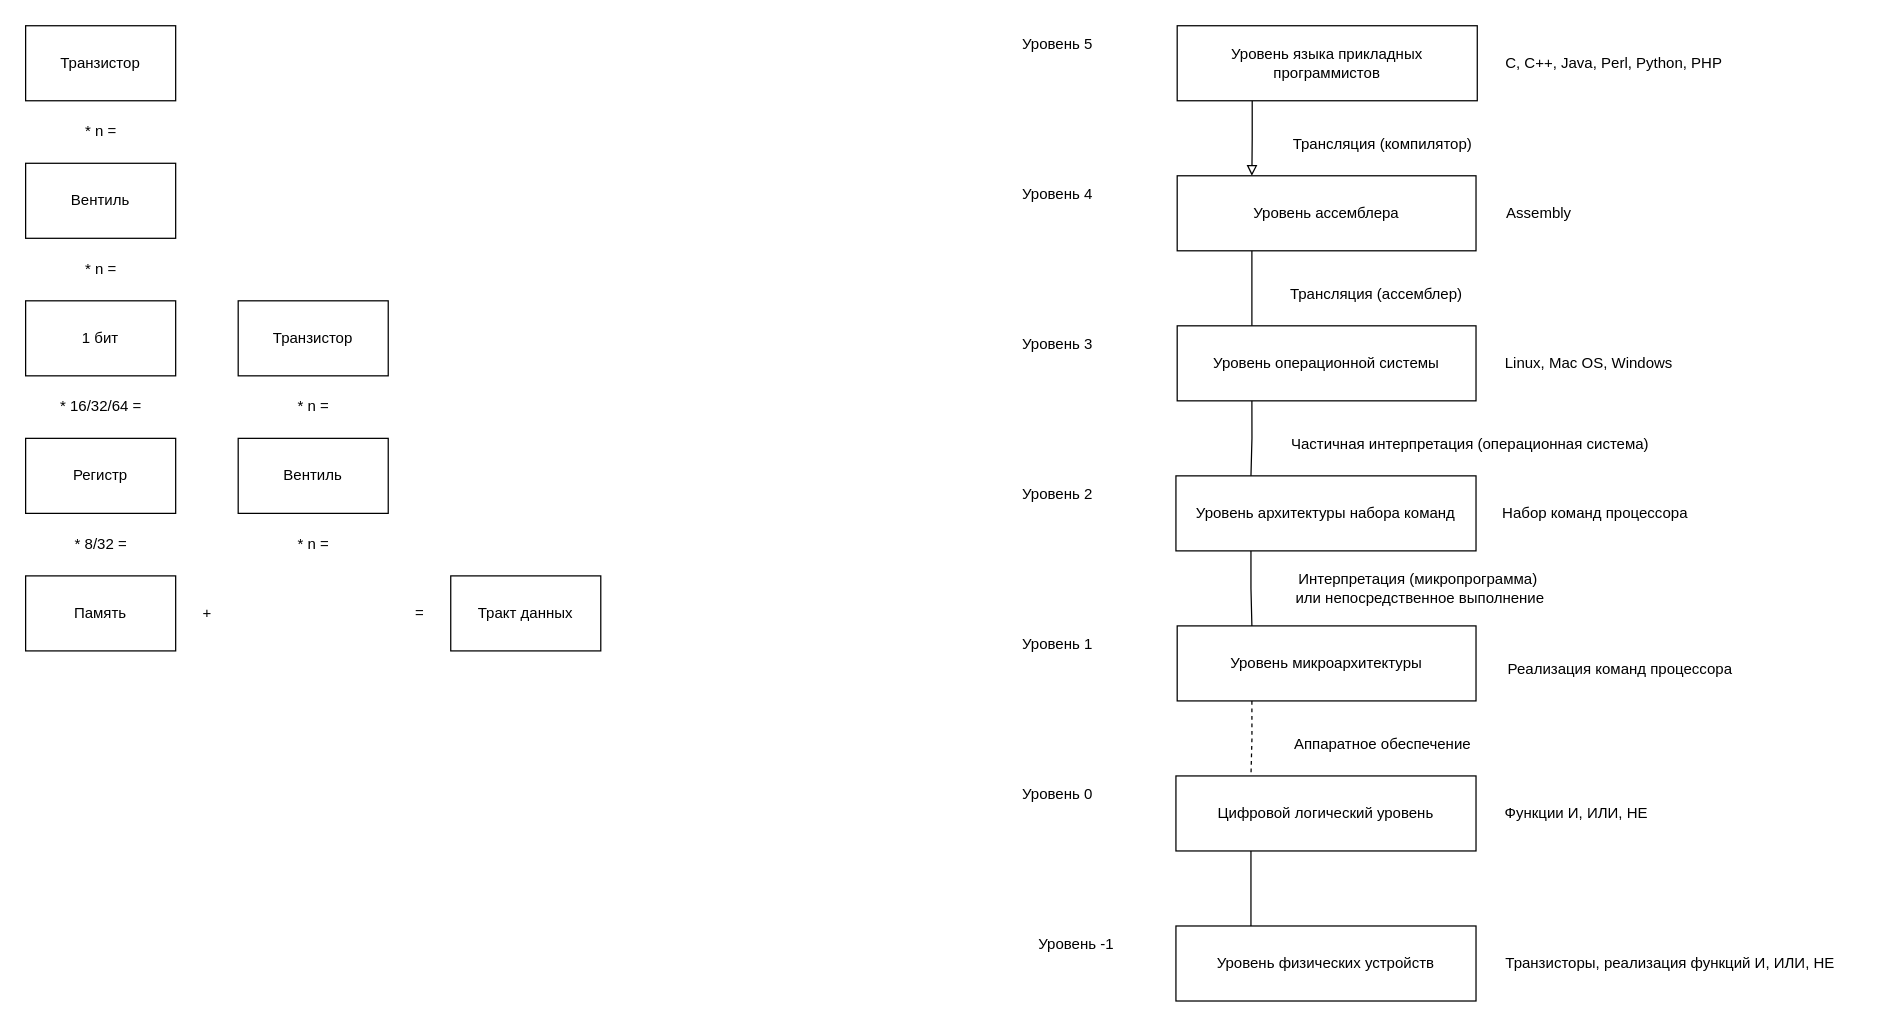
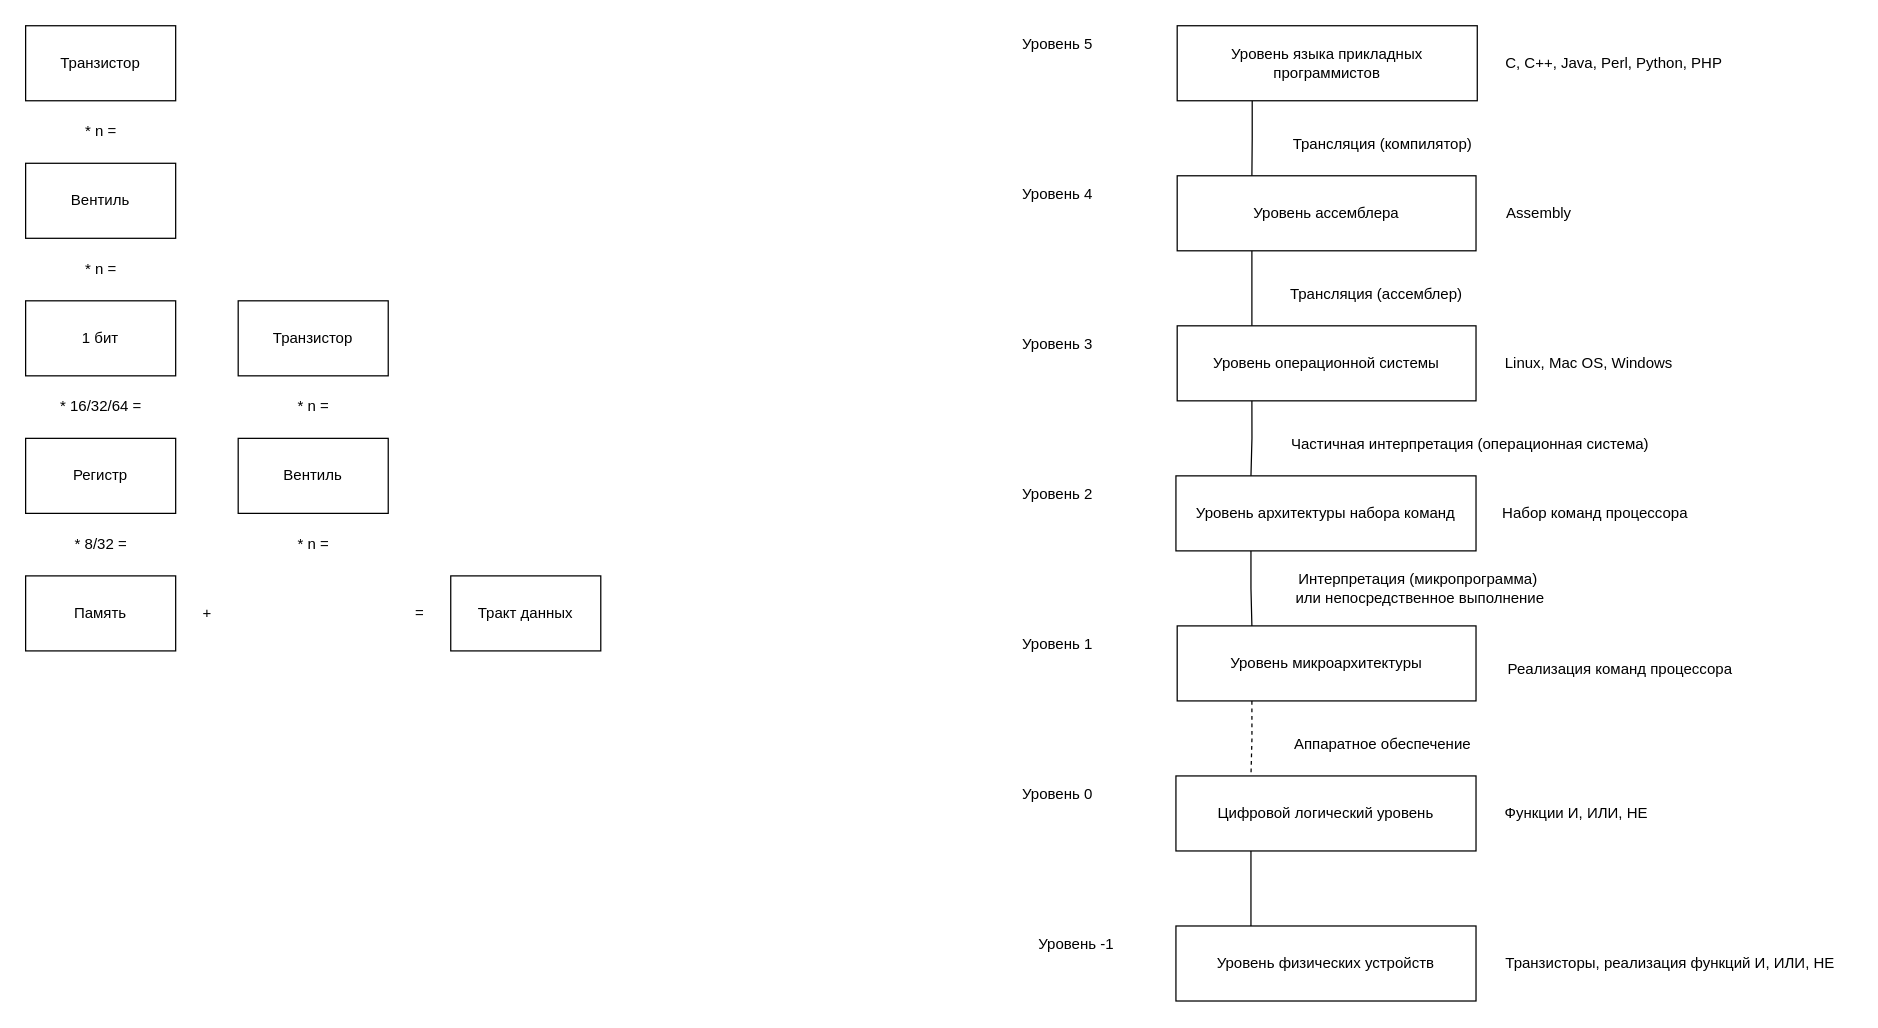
- <mxCell id="18" style="edgeStyle=orthogonalEdgeStyle;rounded=0;orthogonalLoop=1;jettySize=auto;html=1;exitX=0.25;exitY=1;exitDx=0;exitDy=0;entryX=0.25;entryY=0;entryDx=0;entryDy=0;endArrow=block;endFill=0;" edge="1" parent="1" source="19" target="21"><mxGeometry relative="1" as="geometry" /></mxCell>
+ <mxCell id="18" style="edgeStyle=orthogonalEdgeStyle;rounded=0;orthogonalLoop=1;jettySize=auto;html=1;exitX=0.25;exitY=1;exitDx=0;exitDy=0;entryX=0.25;entryY=0;entryDx=0;entryDy=0;endArrow=none;endFill=0;" edge="1" parent="1" source="19" target="21"><mxGeometry relative="1" as="geometry" /></mxCell>
